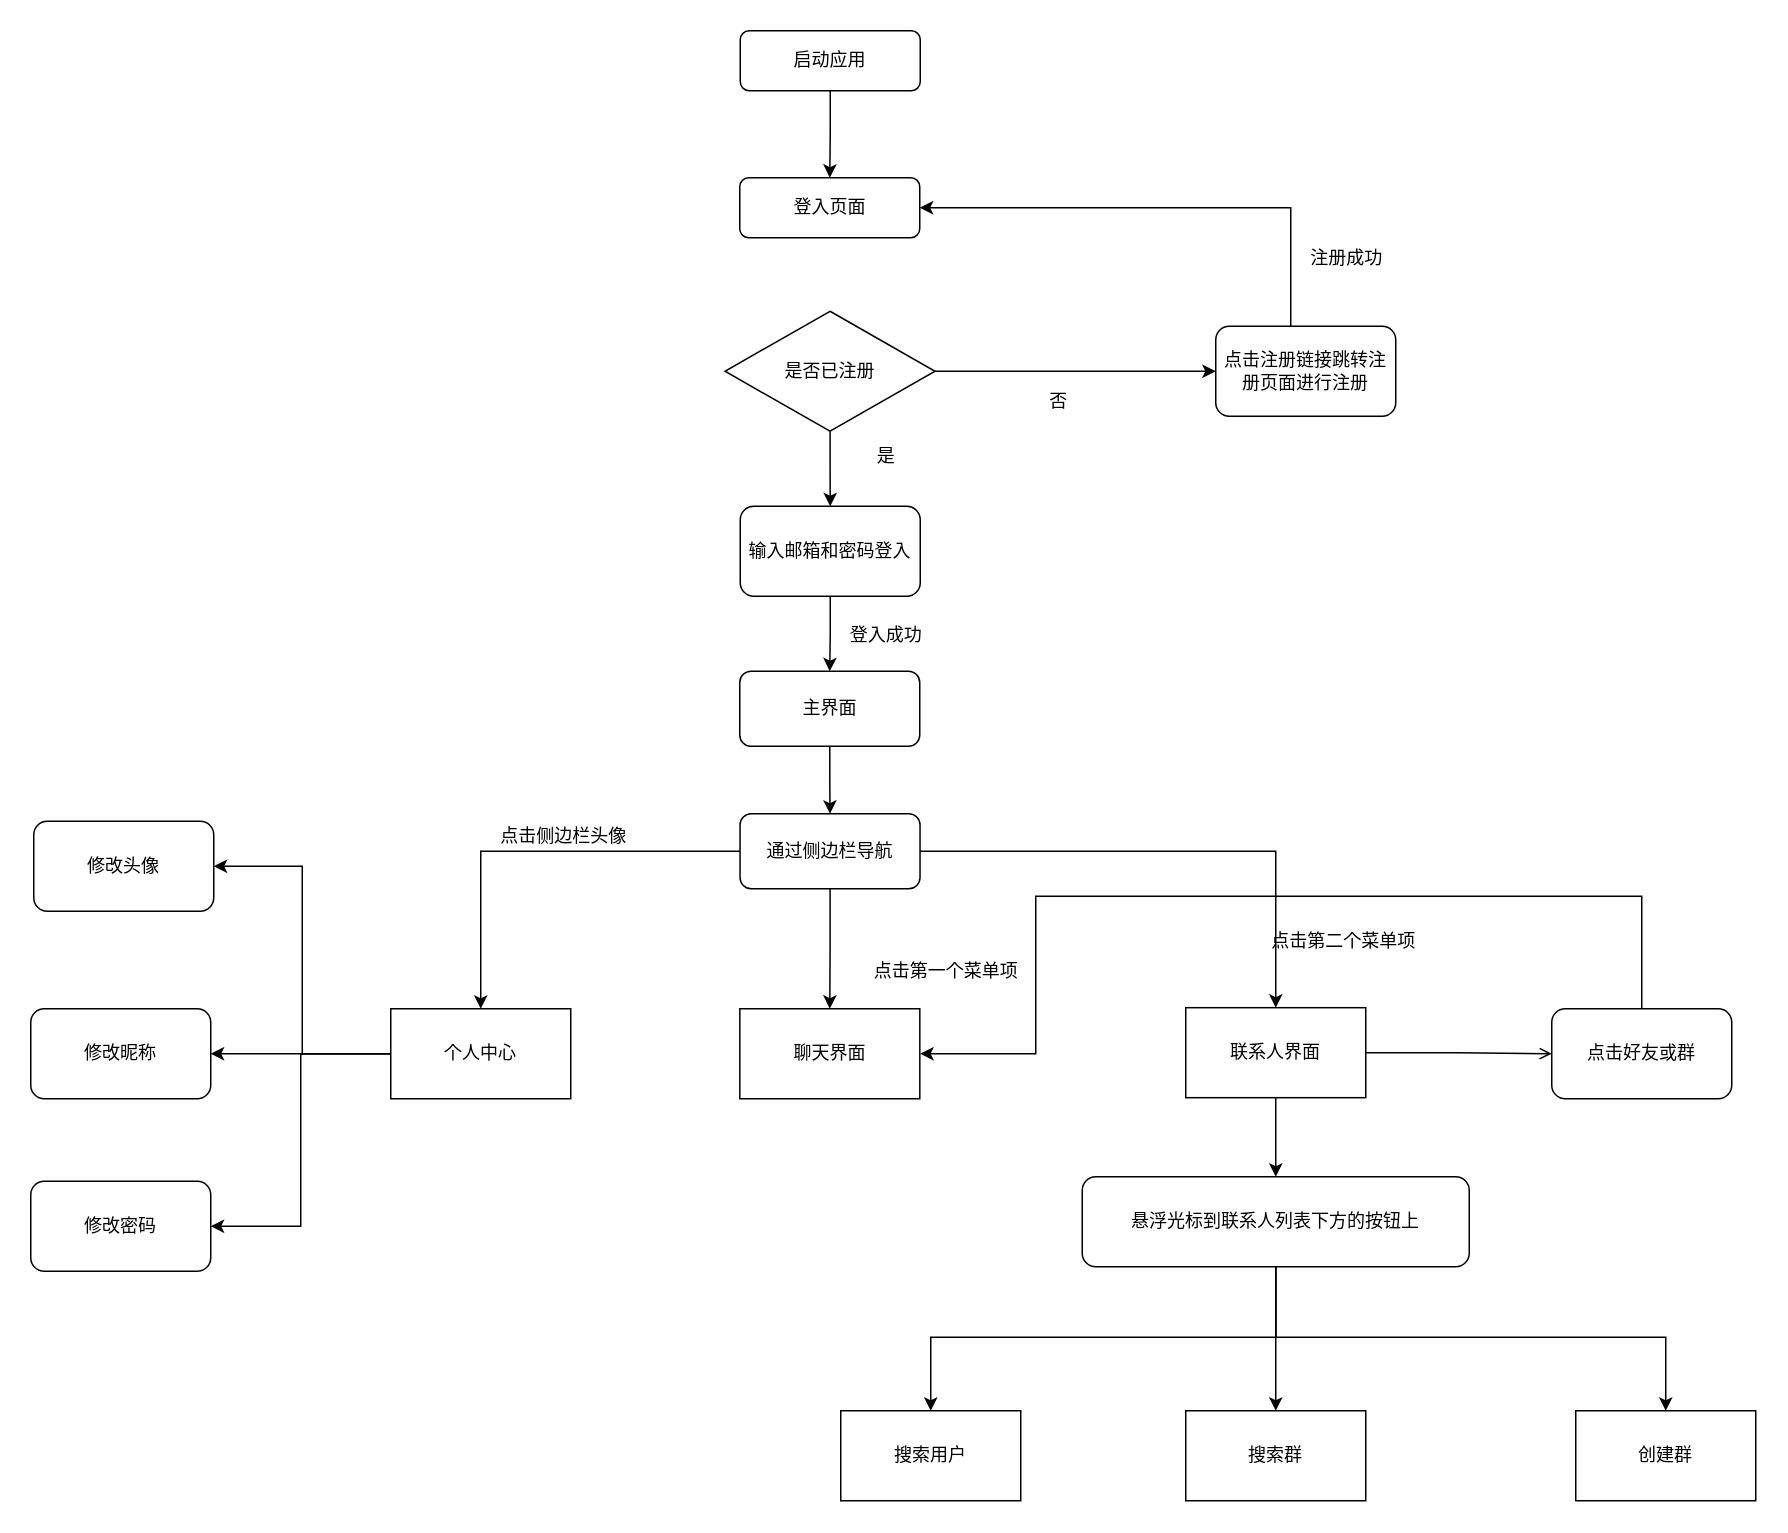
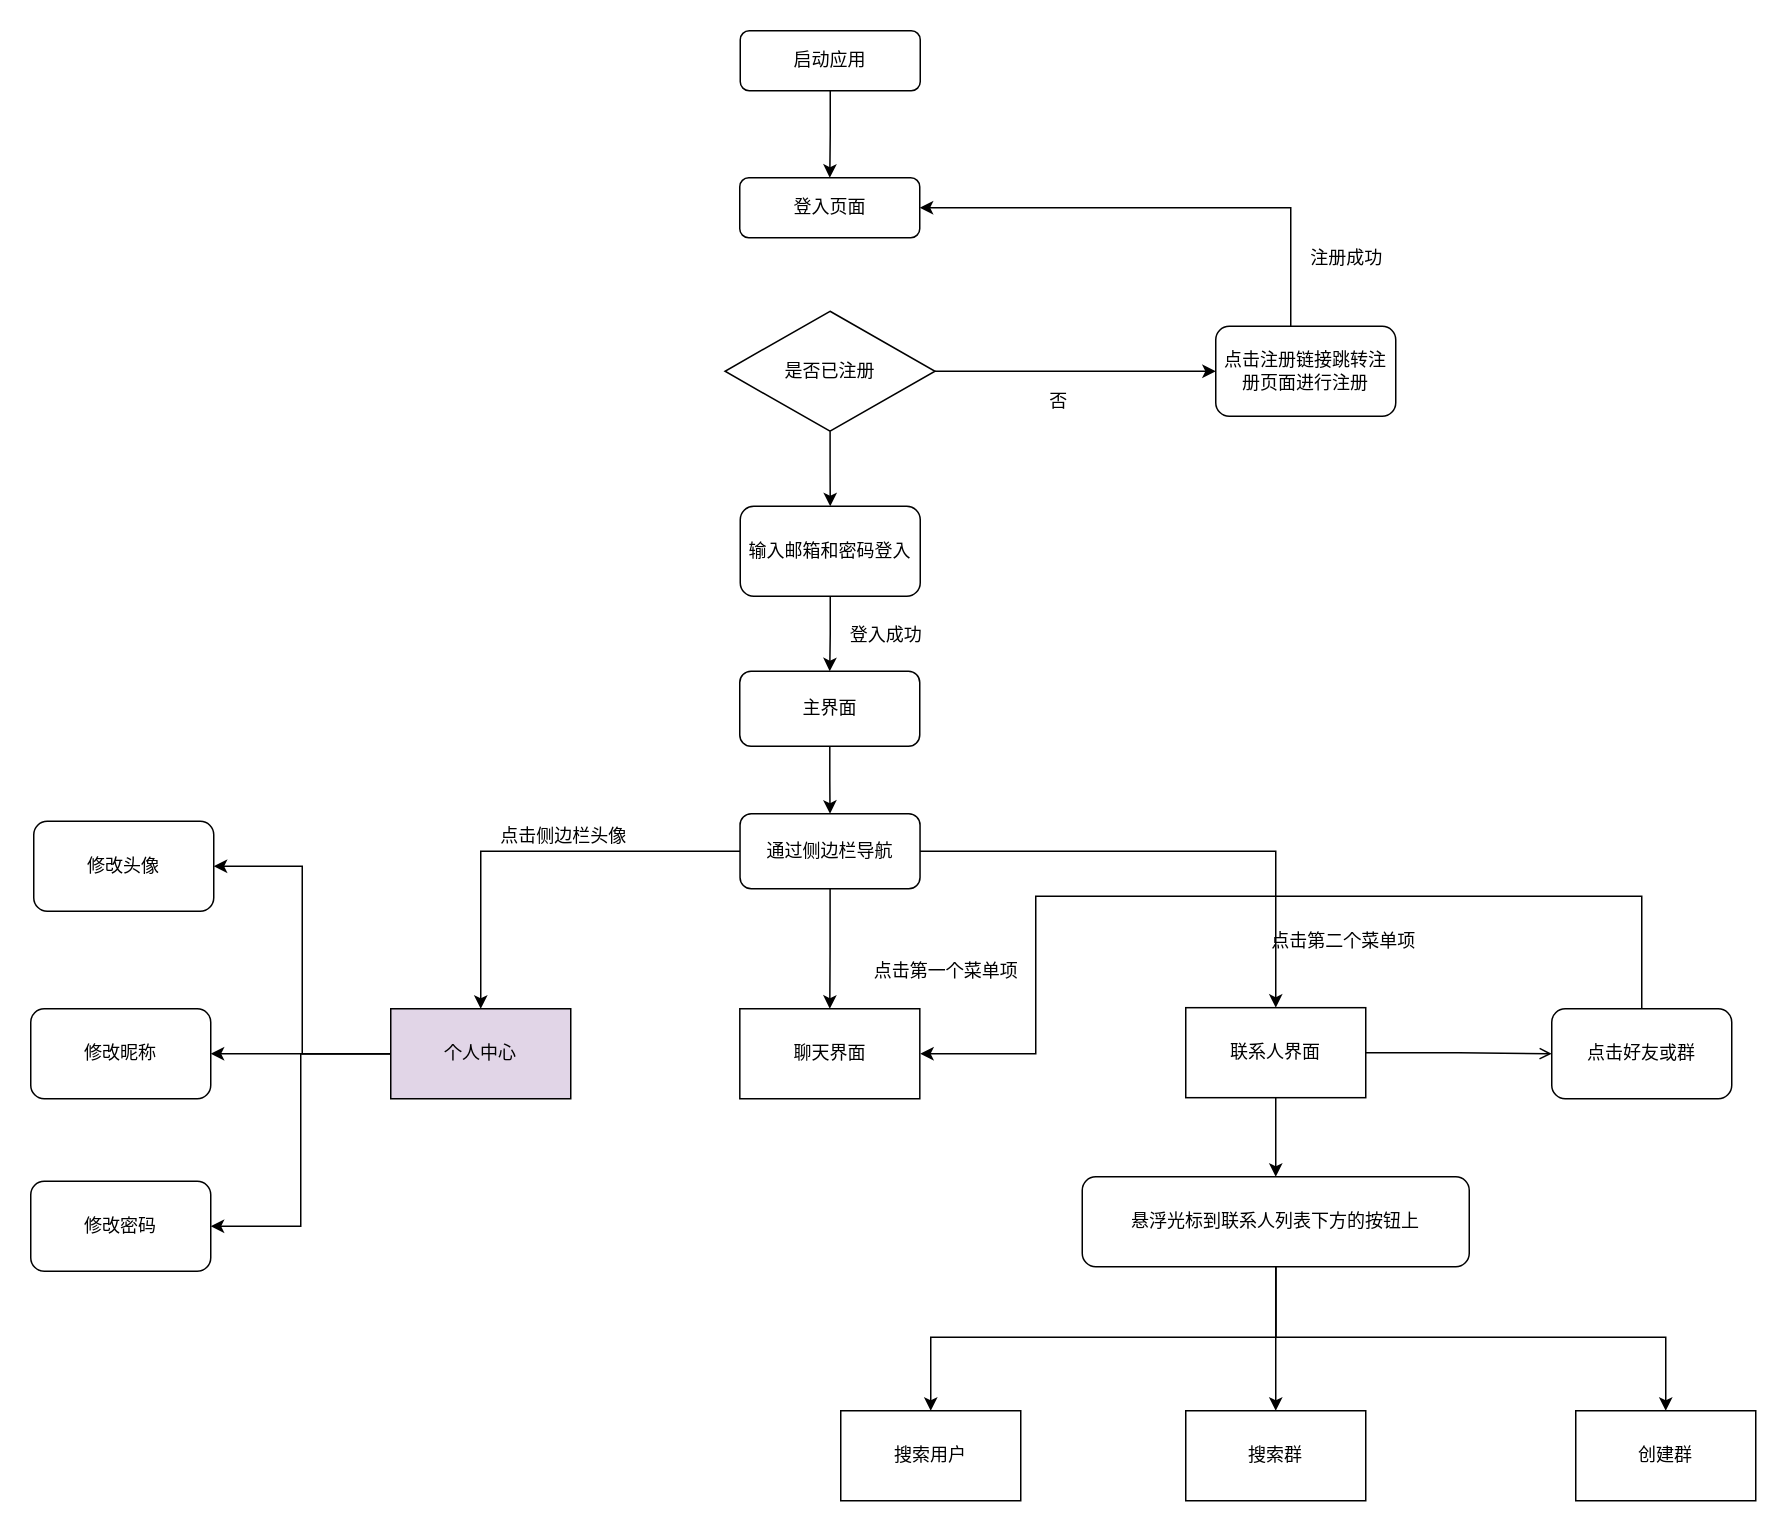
- <mxCell id="35" value="是" style="text;html=1;align=center;verticalAlign=middle;resizable=0;points=[];autosize=1;" parent="1" vertex="1"><mxGeometry x="575" y="294" width="30" height="20" as="geometry" /></mxCell>
- <mxCell id="23" value="个人中心" style="rounded=0;whiteSpace=wrap;html=1;" parent="1" vertex="1"><mxGeometry x="260" y="672" width="120" height="60" as="geometry" /></mxCell>
+ <mxCell id="23" value="个人中心" style="rounded=0;whiteSpace=wrap;html=1;fillColor=#e1d5e7;" parent="1" vertex="1"><mxGeometry x="260" y="672" width="120" height="60" as="geometry" /></mxCell>
